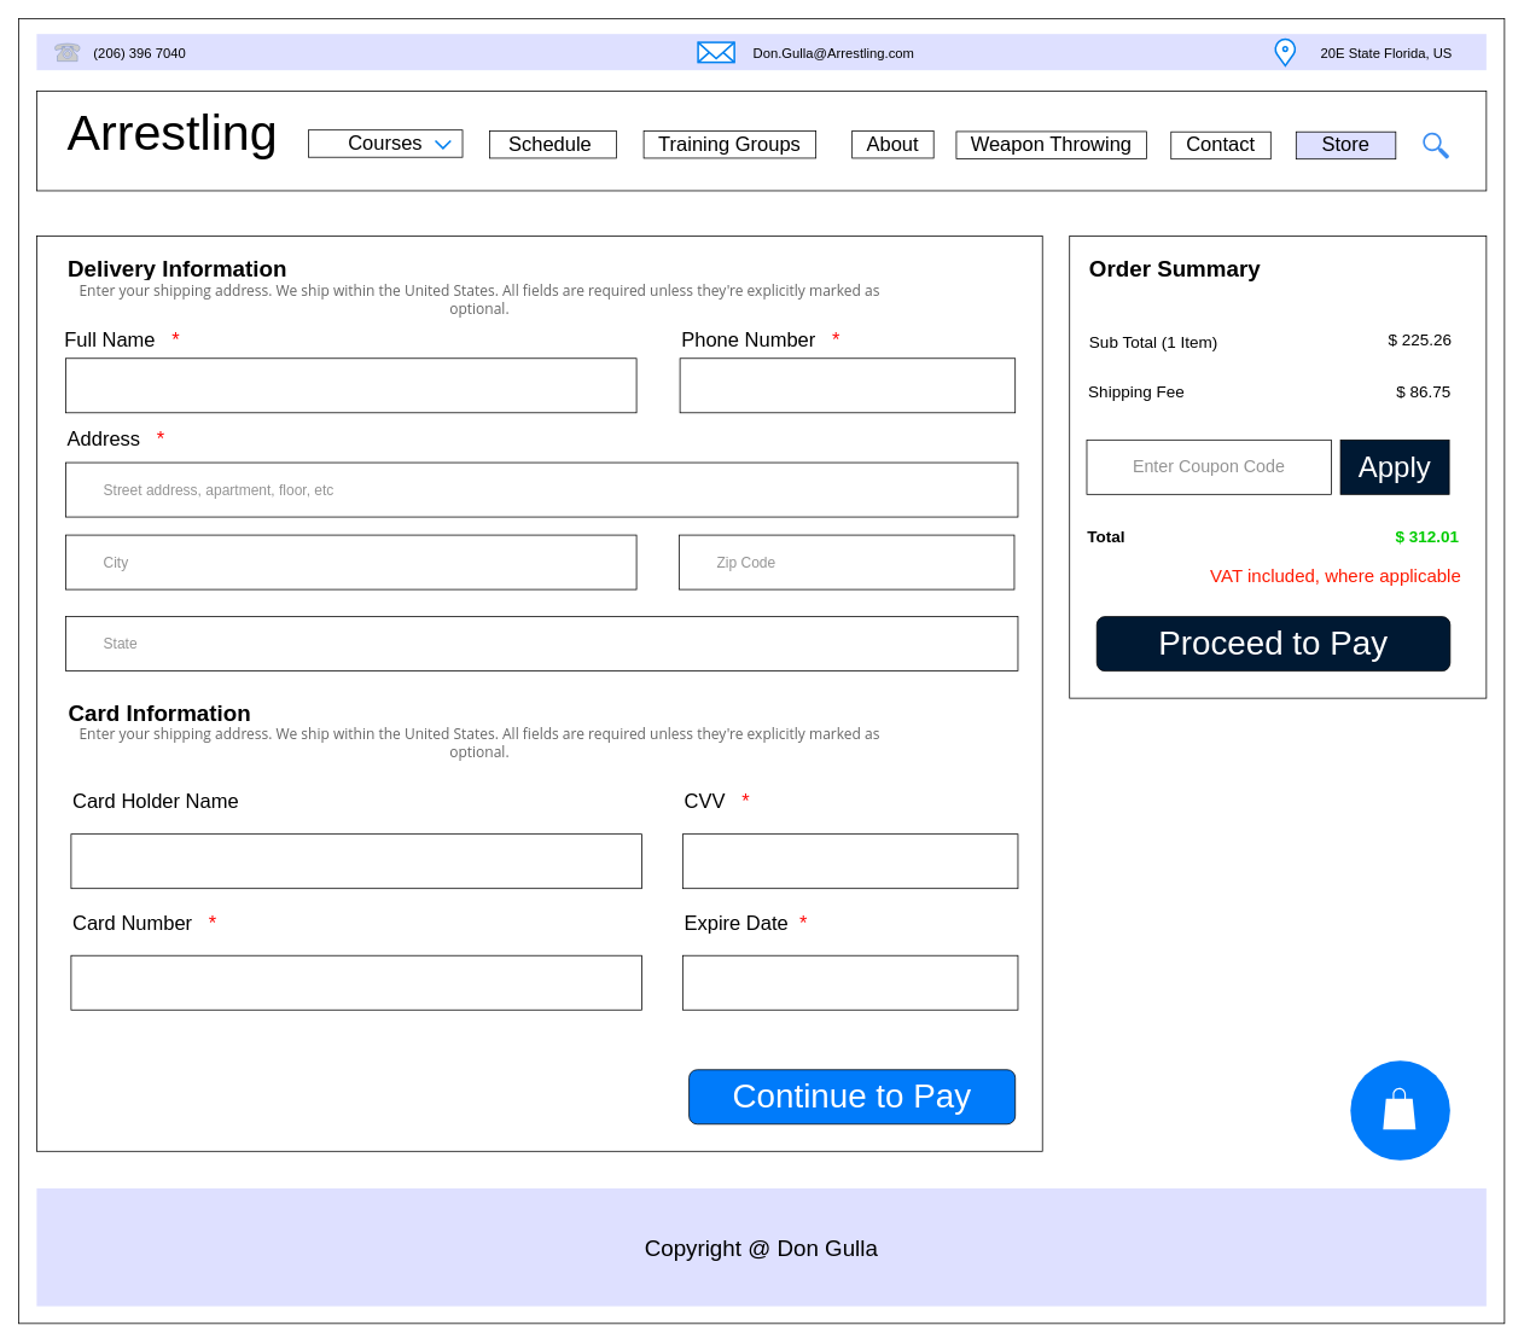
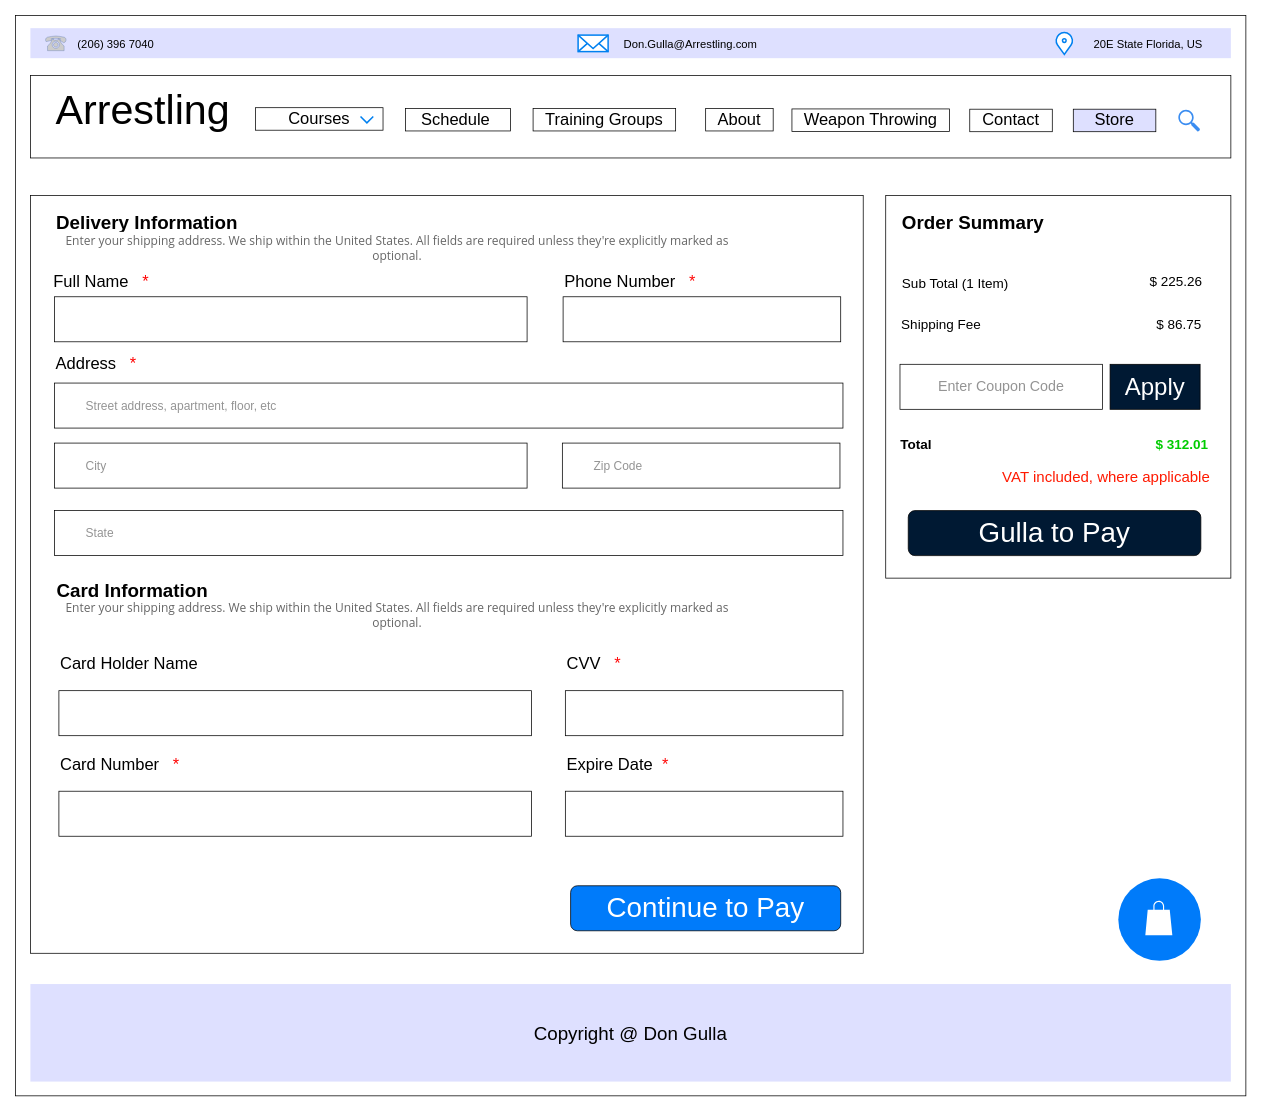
- <mxCell id="52" value="&lt;font color=&quot;#ffffff&quot; style=&quot;font-size: 37px&quot;&gt;Proceed to Pay&lt;/font&gt;" style="rounded=1;whiteSpace=wrap;html=1;strokeColor=#000000;fontSize=14;fillColor=#001933;" vertex="1" parent="1"><mxGeometry x="1210" y="680" width="390" height="60" as="geometry" /></mxCell>
+ <mxCell id="52" value="&lt;font color=&quot;#ffffff&quot; style=&quot;font-size: 37px&quot;&gt;Gulla to Pay&lt;/font&gt;" style="rounded=1;whiteSpace=wrap;html=1;strokeColor=#000000;fontSize=14;fillColor=#001933;" vertex="1" parent="1"><mxGeometry x="1210" y="680" width="390" height="60" as="geometry" /></mxCell>
